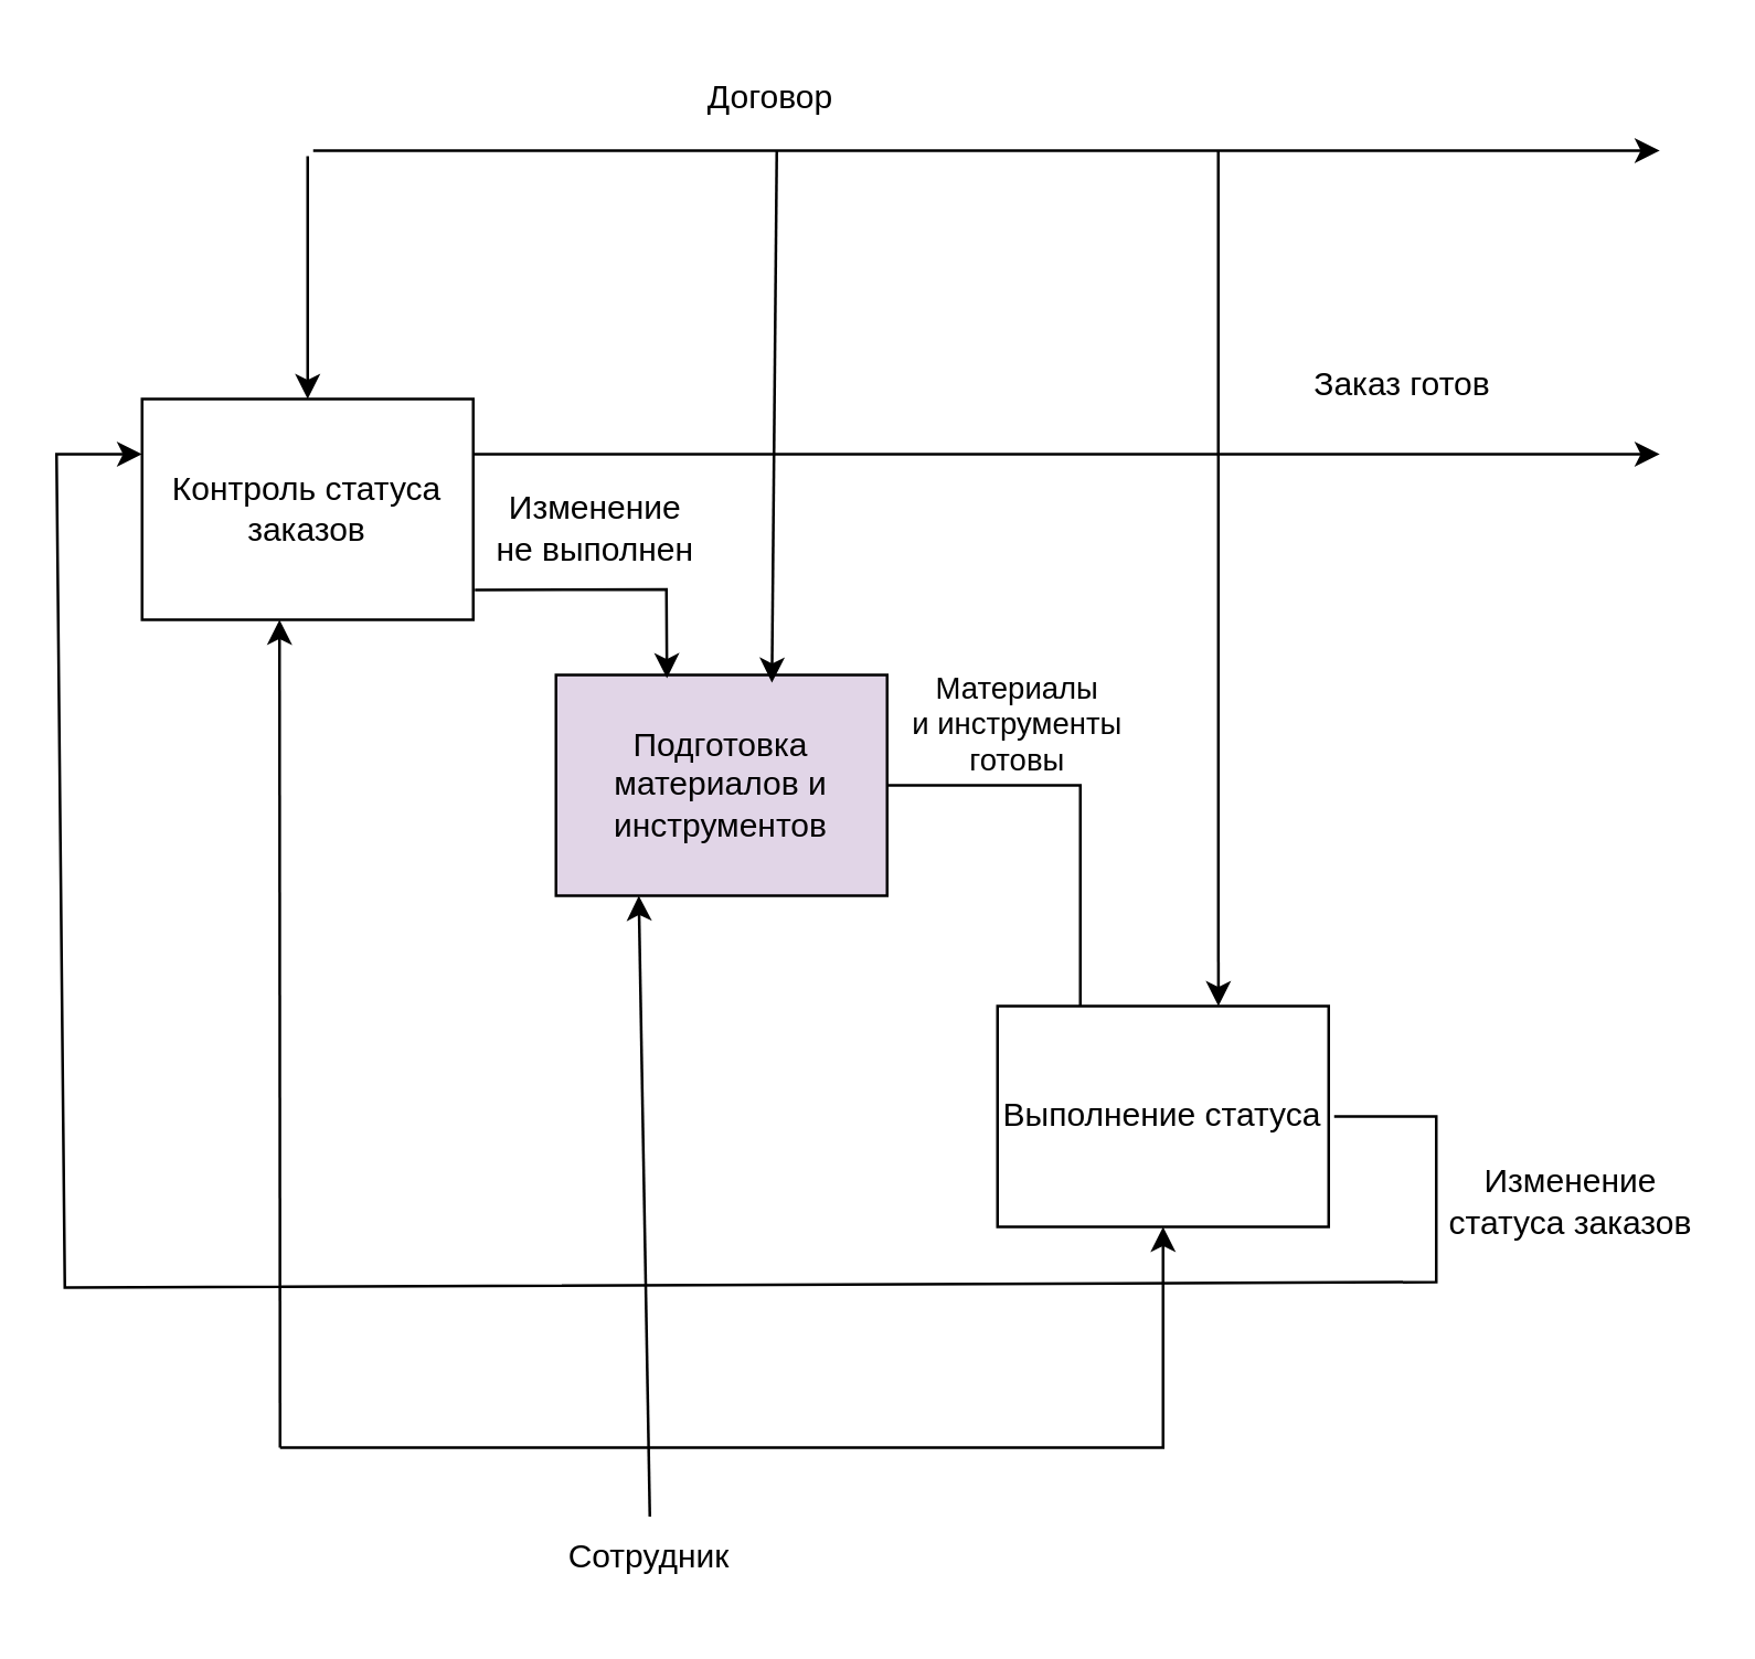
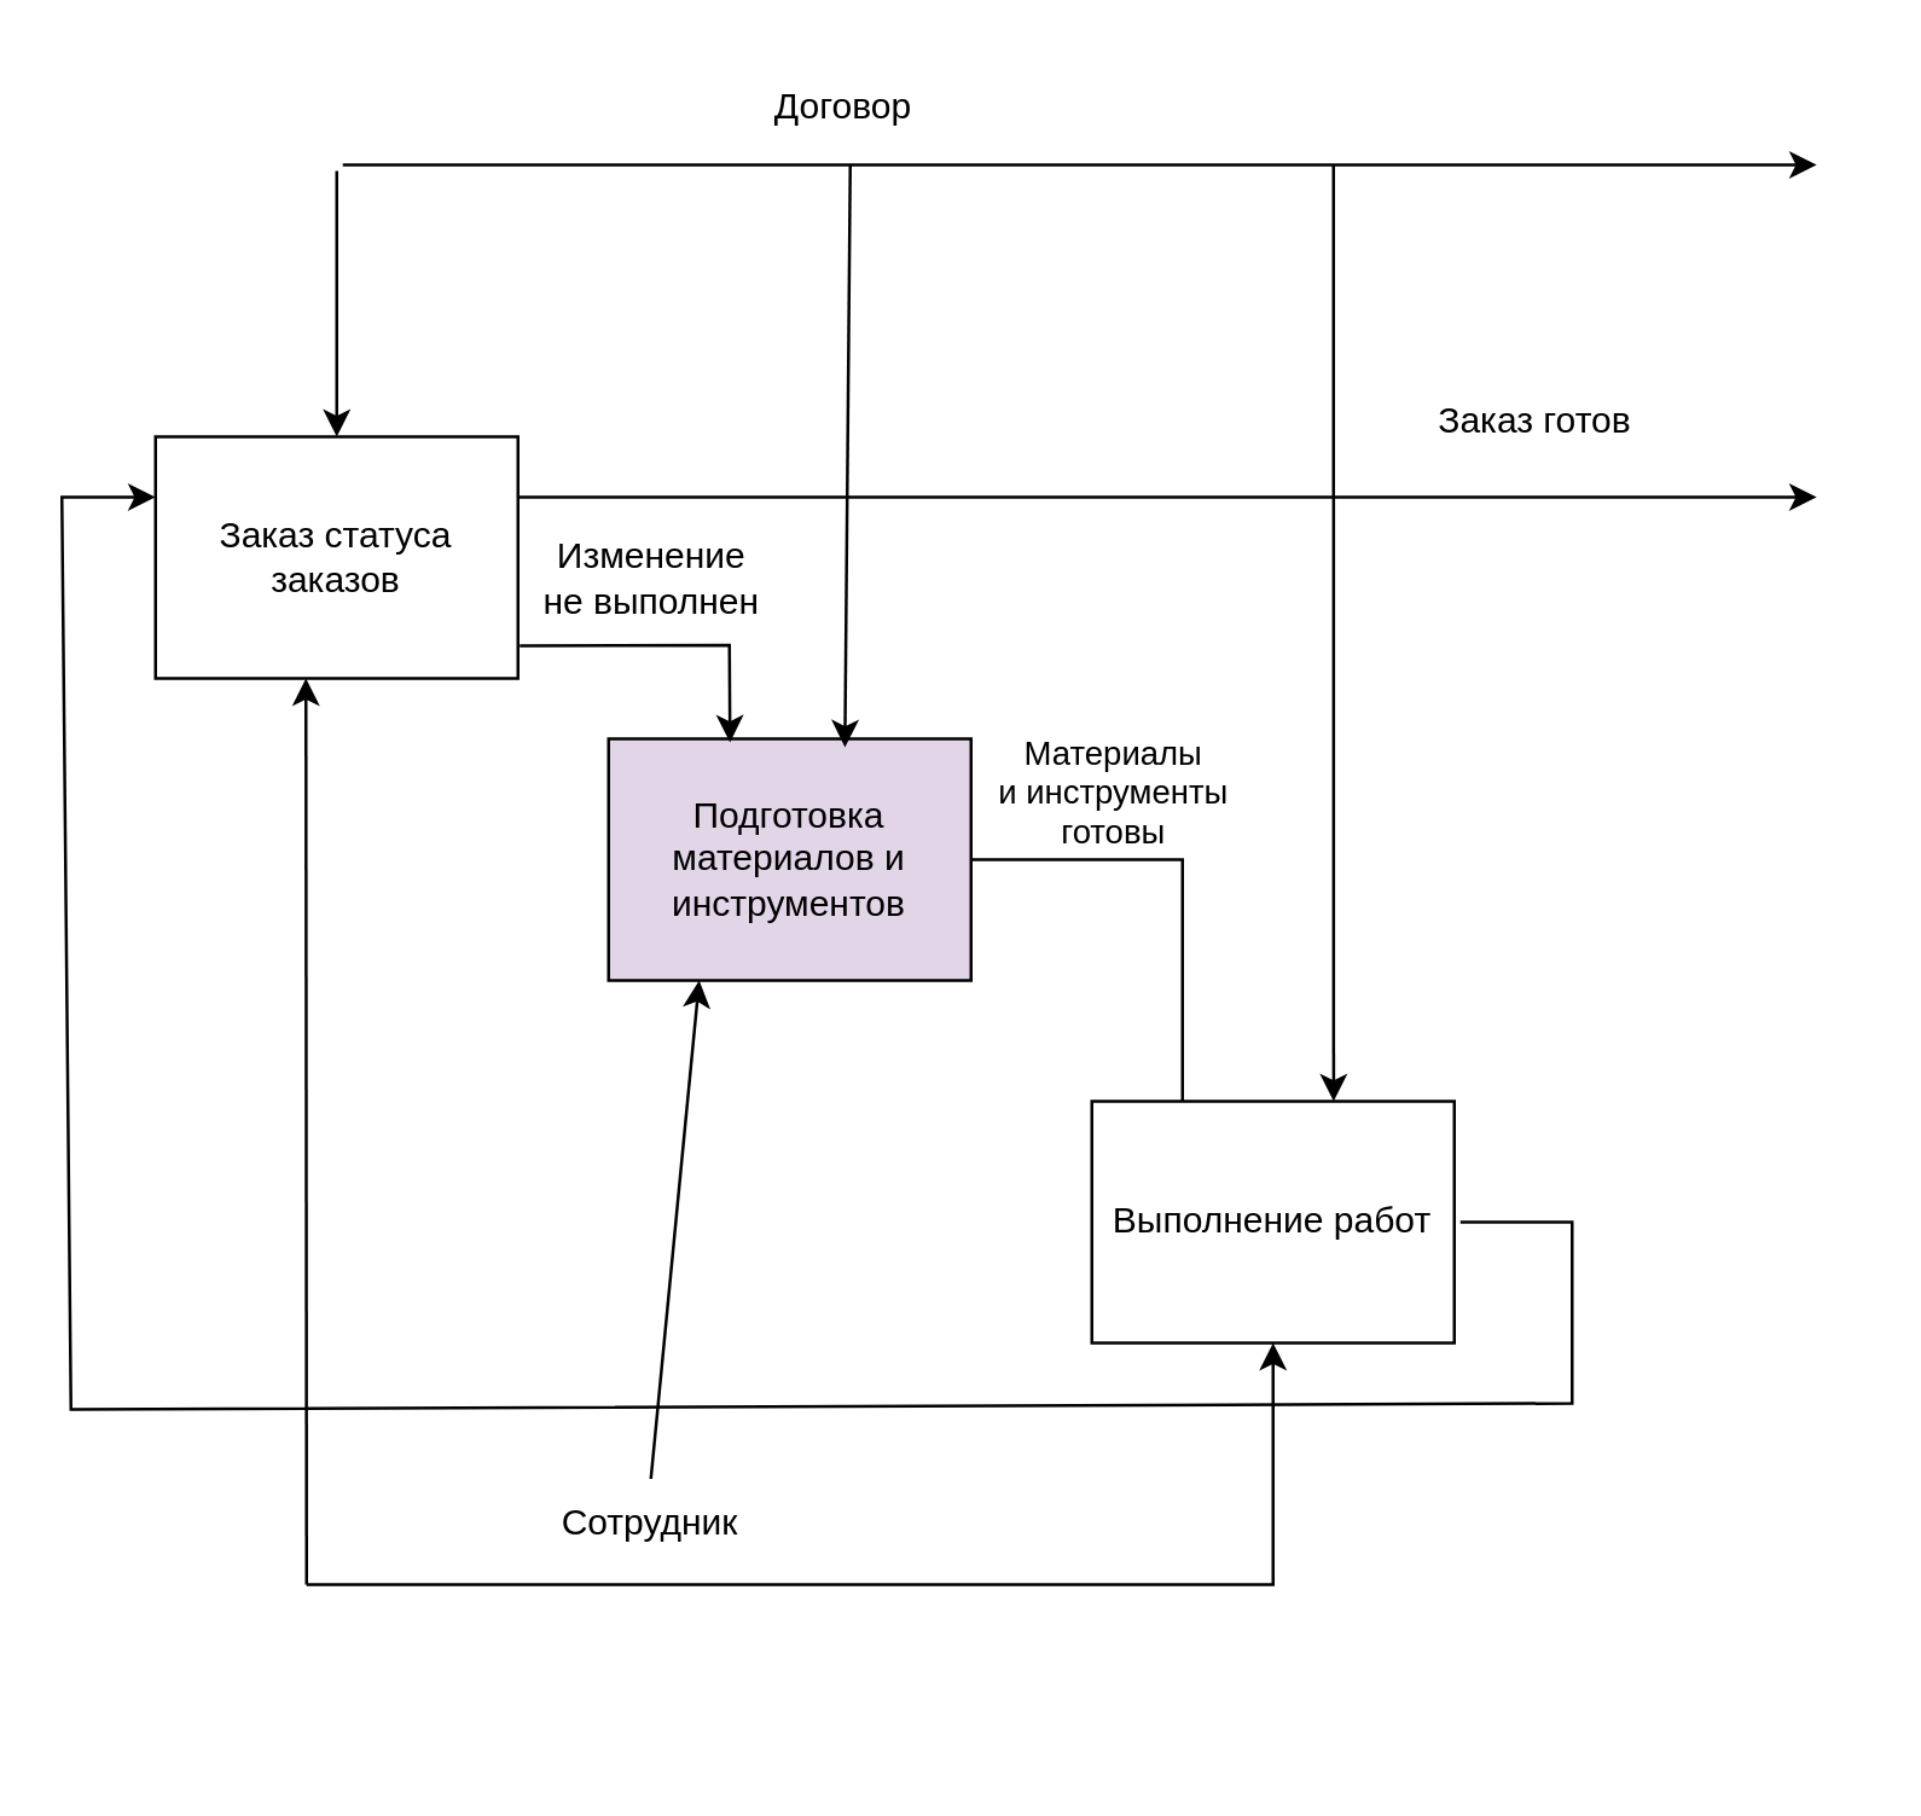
- <mxCell id="3" value="Контроль статуса заказов" style="rounded=0;whiteSpace=wrap;html=1;" parent="1" vertex="1"><mxGeometry x="51" y="144" width="120" height="80" as="geometry" /></mxCell>
+ <mxCell id="3" value="Заказ статуса заказов" style="rounded=0;whiteSpace=wrap;html=1;" parent="1" vertex="1"><mxGeometry x="51" y="144" width="120" height="80" as="geometry" /></mxCell>
- <mxCell id="7" value="Выполнение статуса" style="rounded=0;whiteSpace=wrap;html=1;" parent="1" vertex="1"><mxGeometry x="361" y="364" width="120" height="80" as="geometry" /></mxCell>
+ <mxCell id="7" value="Выполнение работ" style="rounded=0;whiteSpace=wrap;html=1;" parent="1" vertex="1"><mxGeometry x="361" y="364" width="120" height="80" as="geometry" /></mxCell>
- <mxCell id="10" value="Изменение статуса заказов" style="text;html=1;strokeColor=none;fillColor=none;align=center;verticalAlign=middle;whiteSpace=wrap;rounded=0;" parent="1" vertex="1"><mxGeometry x="524" y="420" width="90" height="30" as="geometry" /></mxCell>
- <mxCell id="12" value="Сотрудник" style="text;html=1;strokeColor=none;fillColor=none;align=center;verticalAlign=middle;whiteSpace=wrap;rounded=0;" parent="1" vertex="1"><mxGeometry x="205" y="549" width="60" height="30" as="geometry" /></mxCell>
+ <mxCell id="12" value="Сотрудник" style="text;html=1;strokeColor=none;fillColor=none;align=center;verticalAlign=middle;whiteSpace=wrap;rounded=0;" parent="1" vertex="1"><mxGeometry x="185" y="489" width="60" height="30" as="geometry" /></mxCell>
